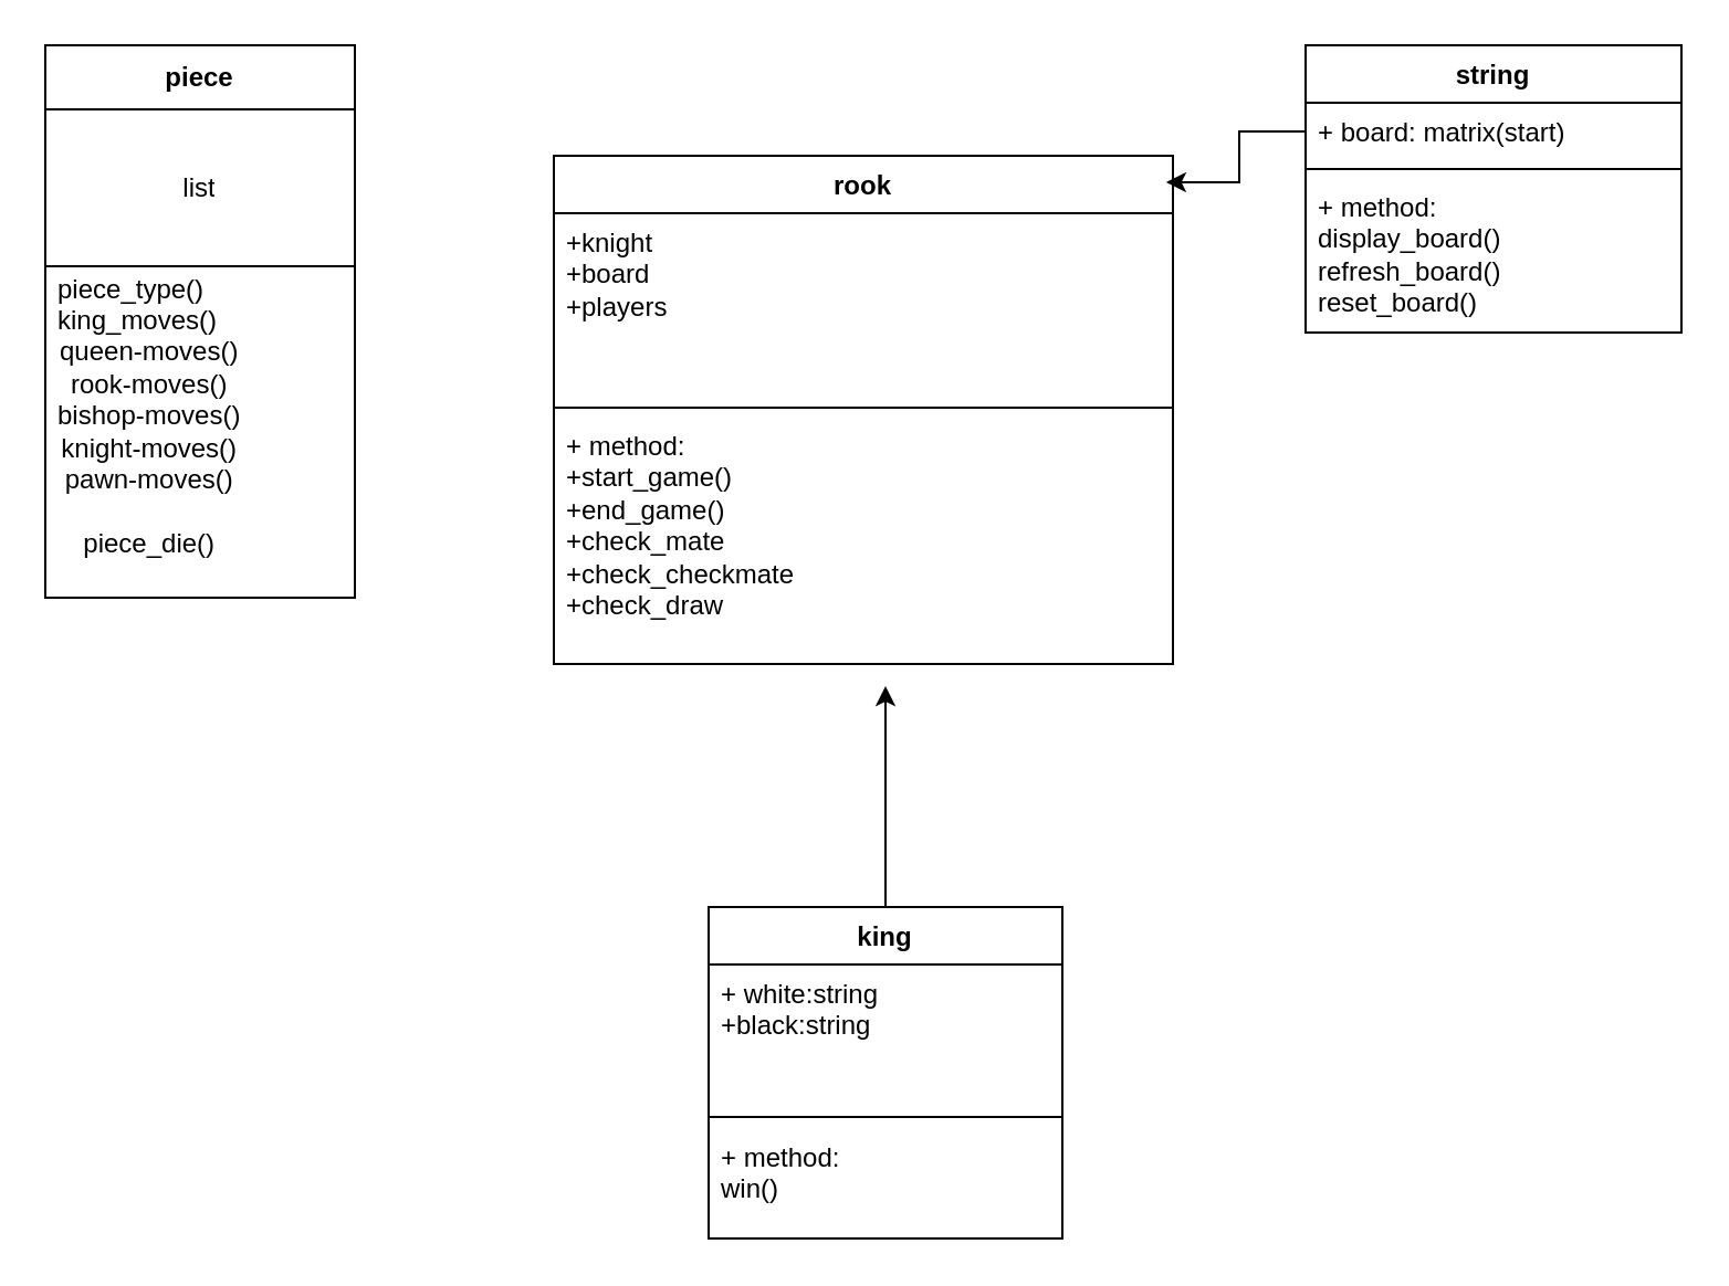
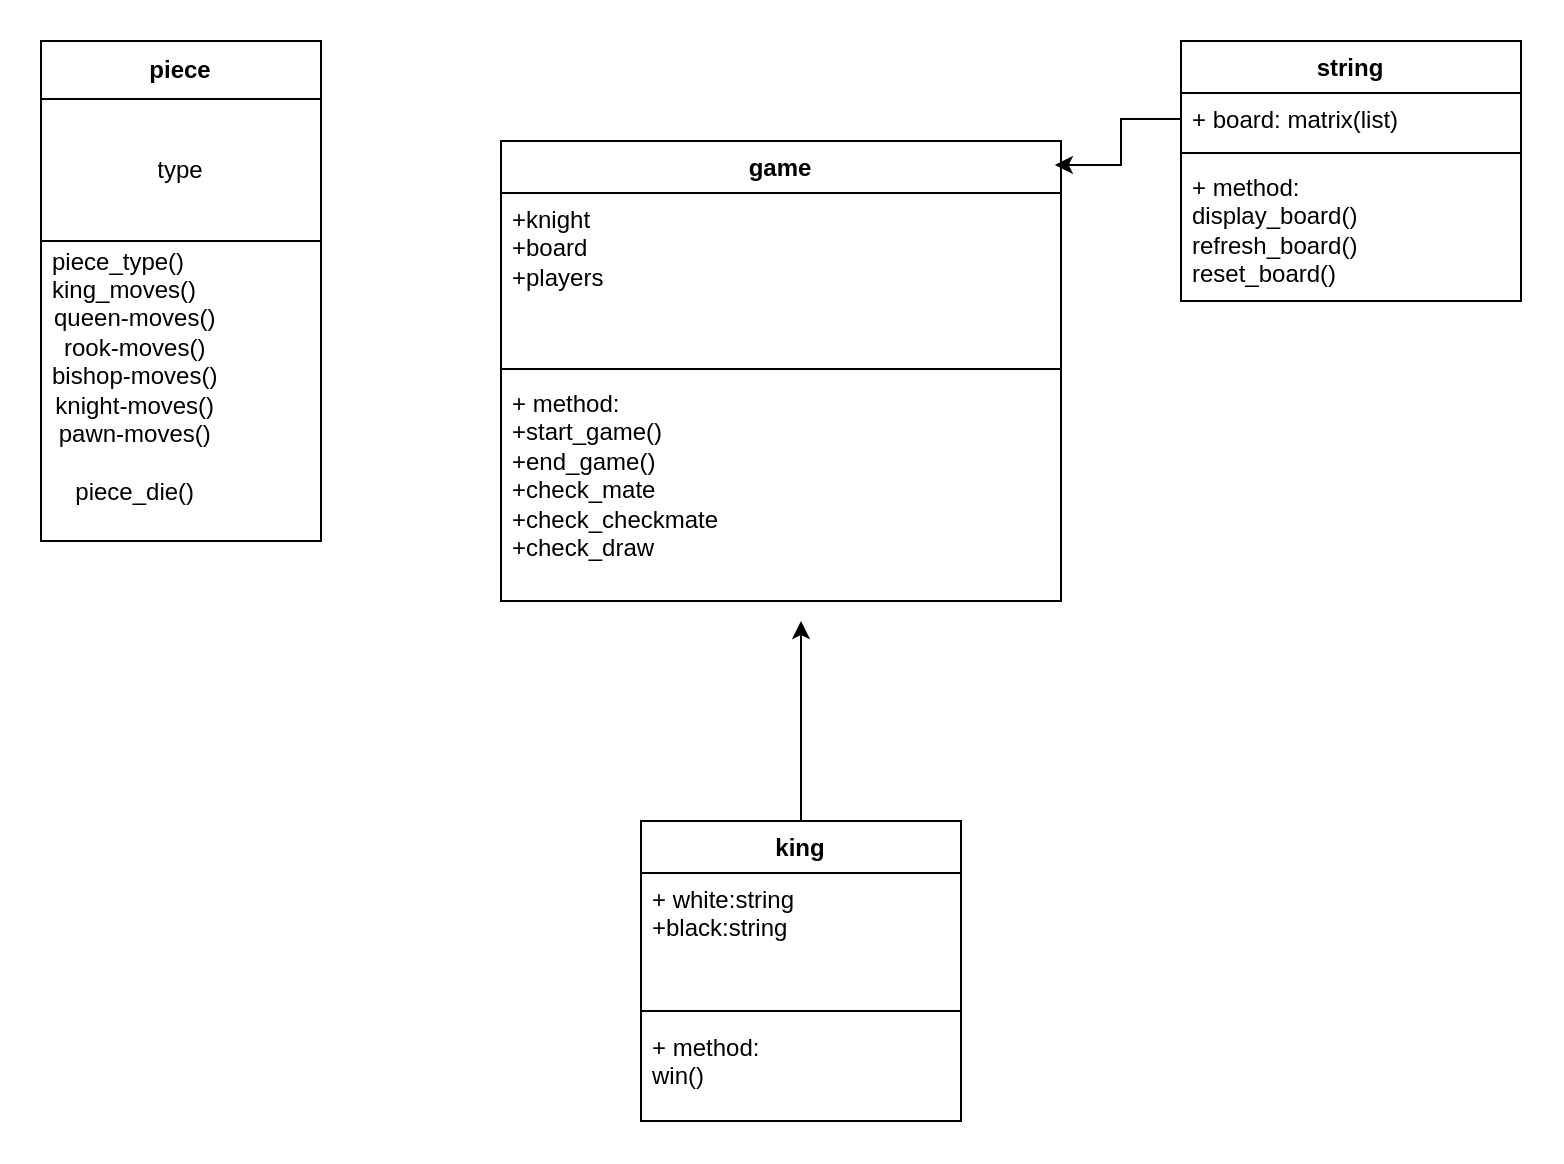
- <mxCell id="7" value="+ board: matrix(start)" style="text;strokeColor=none;fillColor=none;align=left;verticalAlign=top;spacingLeft=4;spacingRight=4;overflow=hidden;rotatable=0;points=[[0,0.5],[1,0.5]];portConstraint=eastwest;whiteSpace=wrap;html=1;" vertex="1" parent="6"><mxGeometry y="26" width="170" height="26" as="geometry" /></mxCell>
+ <mxCell id="7" value="+ board: matrix(list)" style="text;strokeColor=none;fillColor=none;align=left;verticalAlign=top;spacingLeft=4;spacingRight=4;overflow=hidden;rotatable=0;points=[[0,0.5],[1,0.5]];portConstraint=eastwest;whiteSpace=wrap;html=1;" vertex="1" parent="6"><mxGeometry y="26" width="170" height="26" as="geometry" /></mxCell>
- <mxCell id="15" value="rook" style="swimlane;fontStyle=1;align=center;verticalAlign=top;childLayout=stackLayout;horizontal=1;startSize=26;horizontalStack=0;resizeParent=1;resizeParentMax=0;resizeLast=0;collapsible=1;marginBottom=0;whiteSpace=wrap;html=1;" vertex="1" parent="1"><mxGeometry x="250" y="70" width="280" height="230" as="geometry" /></mxCell>
+ <mxCell id="15" value="game" style="swimlane;fontStyle=1;align=center;verticalAlign=top;childLayout=stackLayout;horizontal=1;startSize=26;horizontalStack=0;resizeParent=1;resizeParentMax=0;resizeLast=0;collapsible=1;marginBottom=0;whiteSpace=wrap;html=1;" vertex="1" parent="1"><mxGeometry x="250" y="70" width="280" height="230" as="geometry" /></mxCell>
- <mxCell id="3" value="&lt;div&gt;list&lt;/div&gt;" style="text;html=1;strokeColor=none;fillColor=none;align=center;verticalAlign=middle;spacingLeft=4;spacingRight=4;overflow=hidden;rotatable=0;points=[[0,0.5],[1,0.5]];portConstraint=eastwest;whiteSpace=wrap;" vertex="1" parent="2"><mxGeometry y="29" width="140" height="71" as="geometry" /></mxCell>
+ <mxCell id="3" value="&lt;div&gt;type&lt;/div&gt;" style="text;html=1;strokeColor=none;fillColor=none;align=center;verticalAlign=middle;spacingLeft=4;spacingRight=4;overflow=hidden;rotatable=0;points=[[0,0.5],[1,0.5]];portConstraint=eastwest;whiteSpace=wrap;" vertex="1" parent="2"><mxGeometry y="29" width="140" height="71" as="geometry" /></mxCell>
